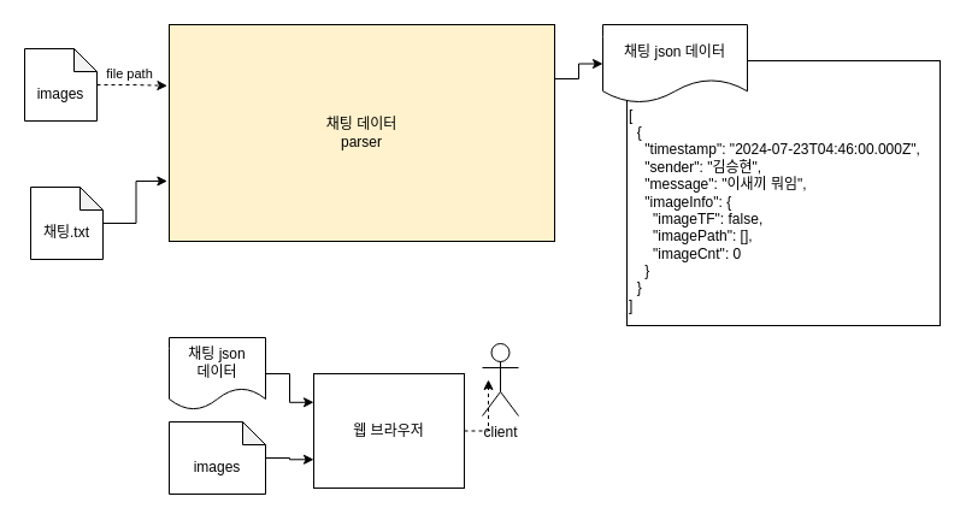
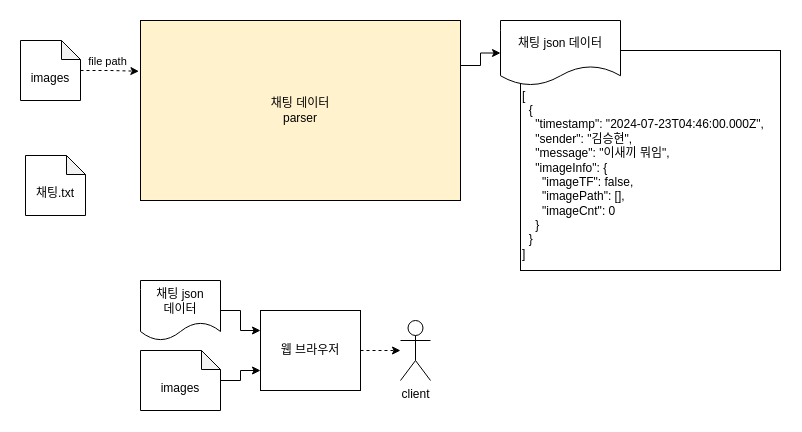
- <mxCell id="4" style="edgeStyle=orthogonalEdgeStyle;rounded=0;orthogonalLoop=1;jettySize=auto;html=1;entryX=-0.005;entryY=0.722;entryDx=0;entryDy=0;entryPerimeter=0;" edge="1" parent="1" source="5" target="3"><mxGeometry relative="1" as="geometry" /></mxCell>
- <mxCell id="13" value="client" style="shape=umlActor;verticalLabelPosition=bottom;verticalAlign=top;html=1;outlineConnect=0;" vertex="1" parent="1"><mxGeometry x="400" y="285" width="30" height="60" as="geometry" /></mxCell>
+ <mxCell id="13" value="client" style="shape=umlActor;verticalLabelPosition=bottom;verticalAlign=top;html=1;outlineConnect=0;" vertex="1" parent="1"><mxGeometry x="400" y="320" width="30" height="60" as="geometry" /></mxCell>
- <mxCell id="12" value="웹 브라우저" style="whiteSpace=wrap;html=1;rounded=0;" vertex="1" parent="1"><mxGeometry x="260" y="310" width="125" height="95" as="geometry" /></mxCell>
+ <mxCell id="12" value="웹 브라우저" style="whiteSpace=wrap;html=1;rounded=0;" vertex="1" parent="1"><mxGeometry x="260" y="310" width="100" height="80" as="geometry" /></mxCell>
